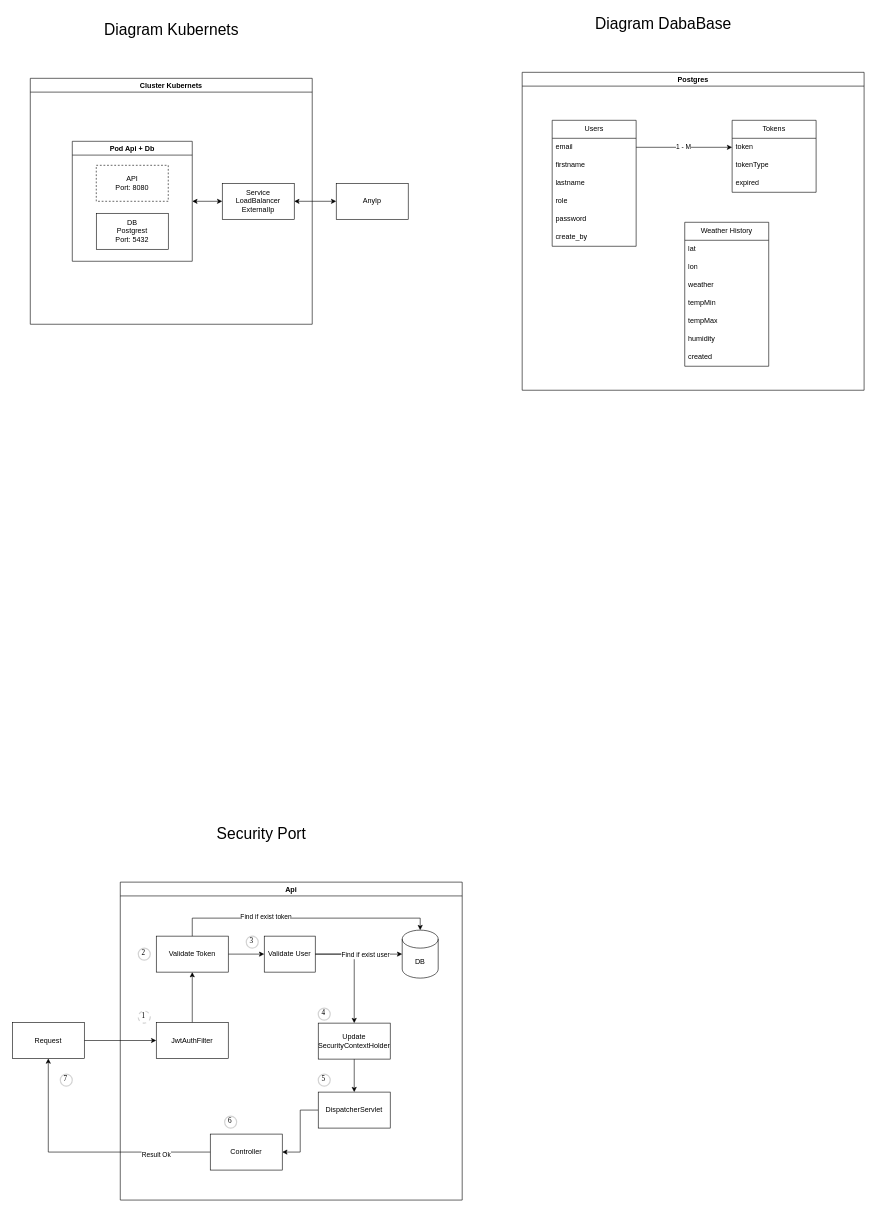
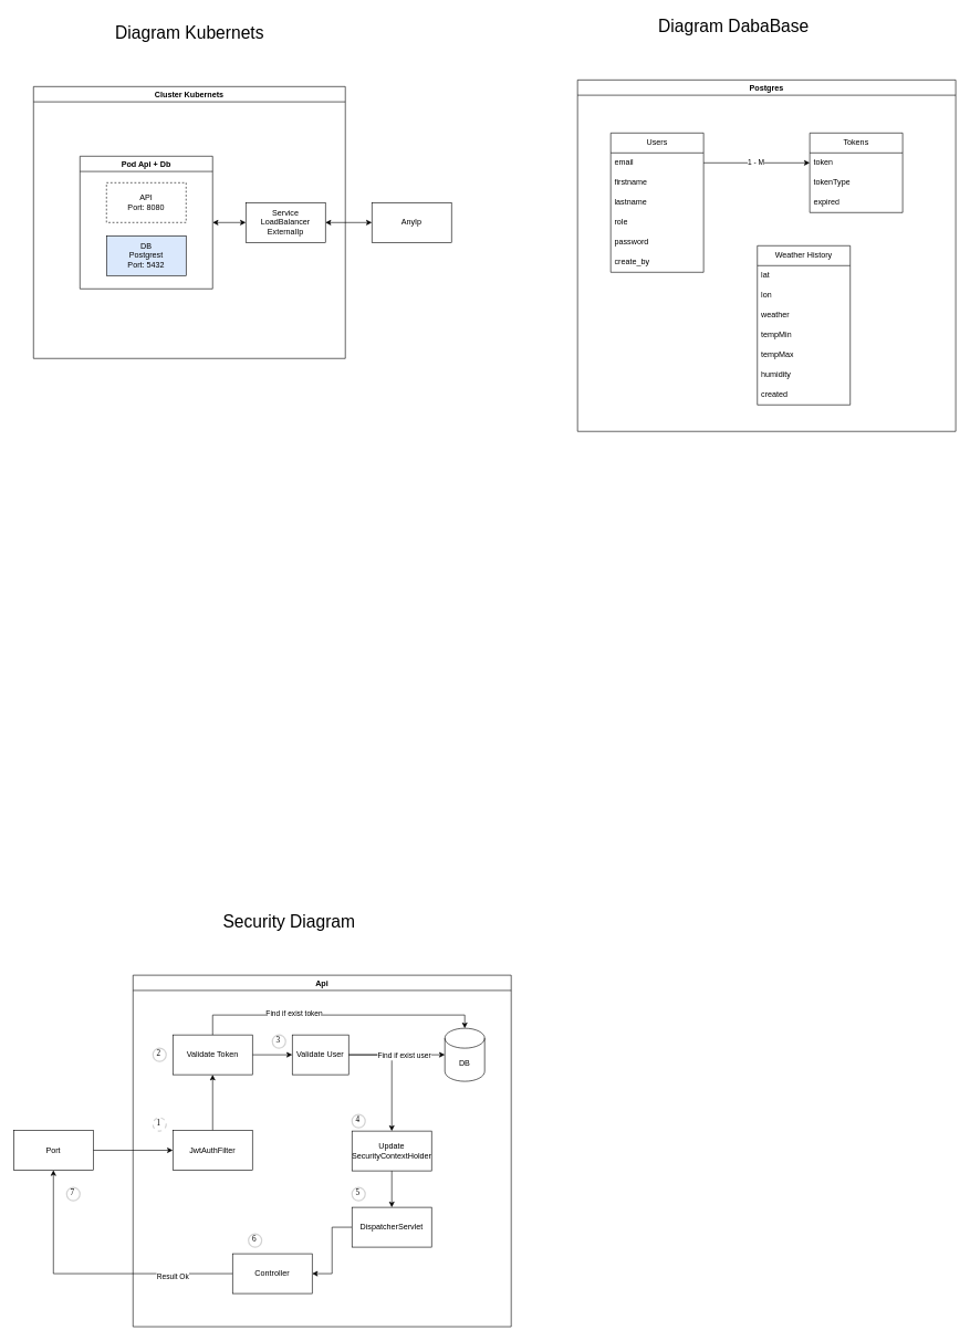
- <mxCell id="6" value="DB&lt;br&gt;Postgrest&lt;br&gt;Port: 5432" style="rounded=0;whiteSpace=wrap;html=1;" vertex="1" parent="4"><mxGeometry x="40" y="120" width="120" height="60" as="geometry" /></mxCell>
+ <mxCell id="6" value="DB&lt;br&gt;Postgrest&lt;br&gt;Port: 5432" style="rounded=0;whiteSpace=wrap;html=1;fillColor=#dae8fc;" vertex="1" parent="4"><mxGeometry x="40" y="120" width="120" height="60" as="geometry" /></mxCell>
- <mxCell id="35" value="Security Port" style="text;html=1;align=center;verticalAlign=middle;resizable=0;points=[];autosize=1;strokeColor=none;fillColor=none;fontSize=26;" vertex="1" parent="1"><mxGeometry x="325" y="1370" width="220" height="40" as="geometry" /></mxCell>
+ <mxCell id="35" value="Security Diagram" style="text;html=1;align=center;verticalAlign=middle;resizable=0;points=[];autosize=1;strokeColor=none;fillColor=none;fontSize=26;" vertex="1" parent="1"><mxGeometry x="325" y="1370" width="220" height="40" as="geometry" /></mxCell>
- <mxCell id="61" value="Request" style="rounded=0;whiteSpace=wrap;html=1;" vertex="1" parent="1"><mxGeometry x="20" y="1704" width="120" height="60" as="geometry" /></mxCell>
+ <mxCell id="61" value="Port" style="rounded=0;whiteSpace=wrap;html=1;" vertex="1" parent="1"><mxGeometry x="20" y="1704" width="120" height="60" as="geometry" /></mxCell>
